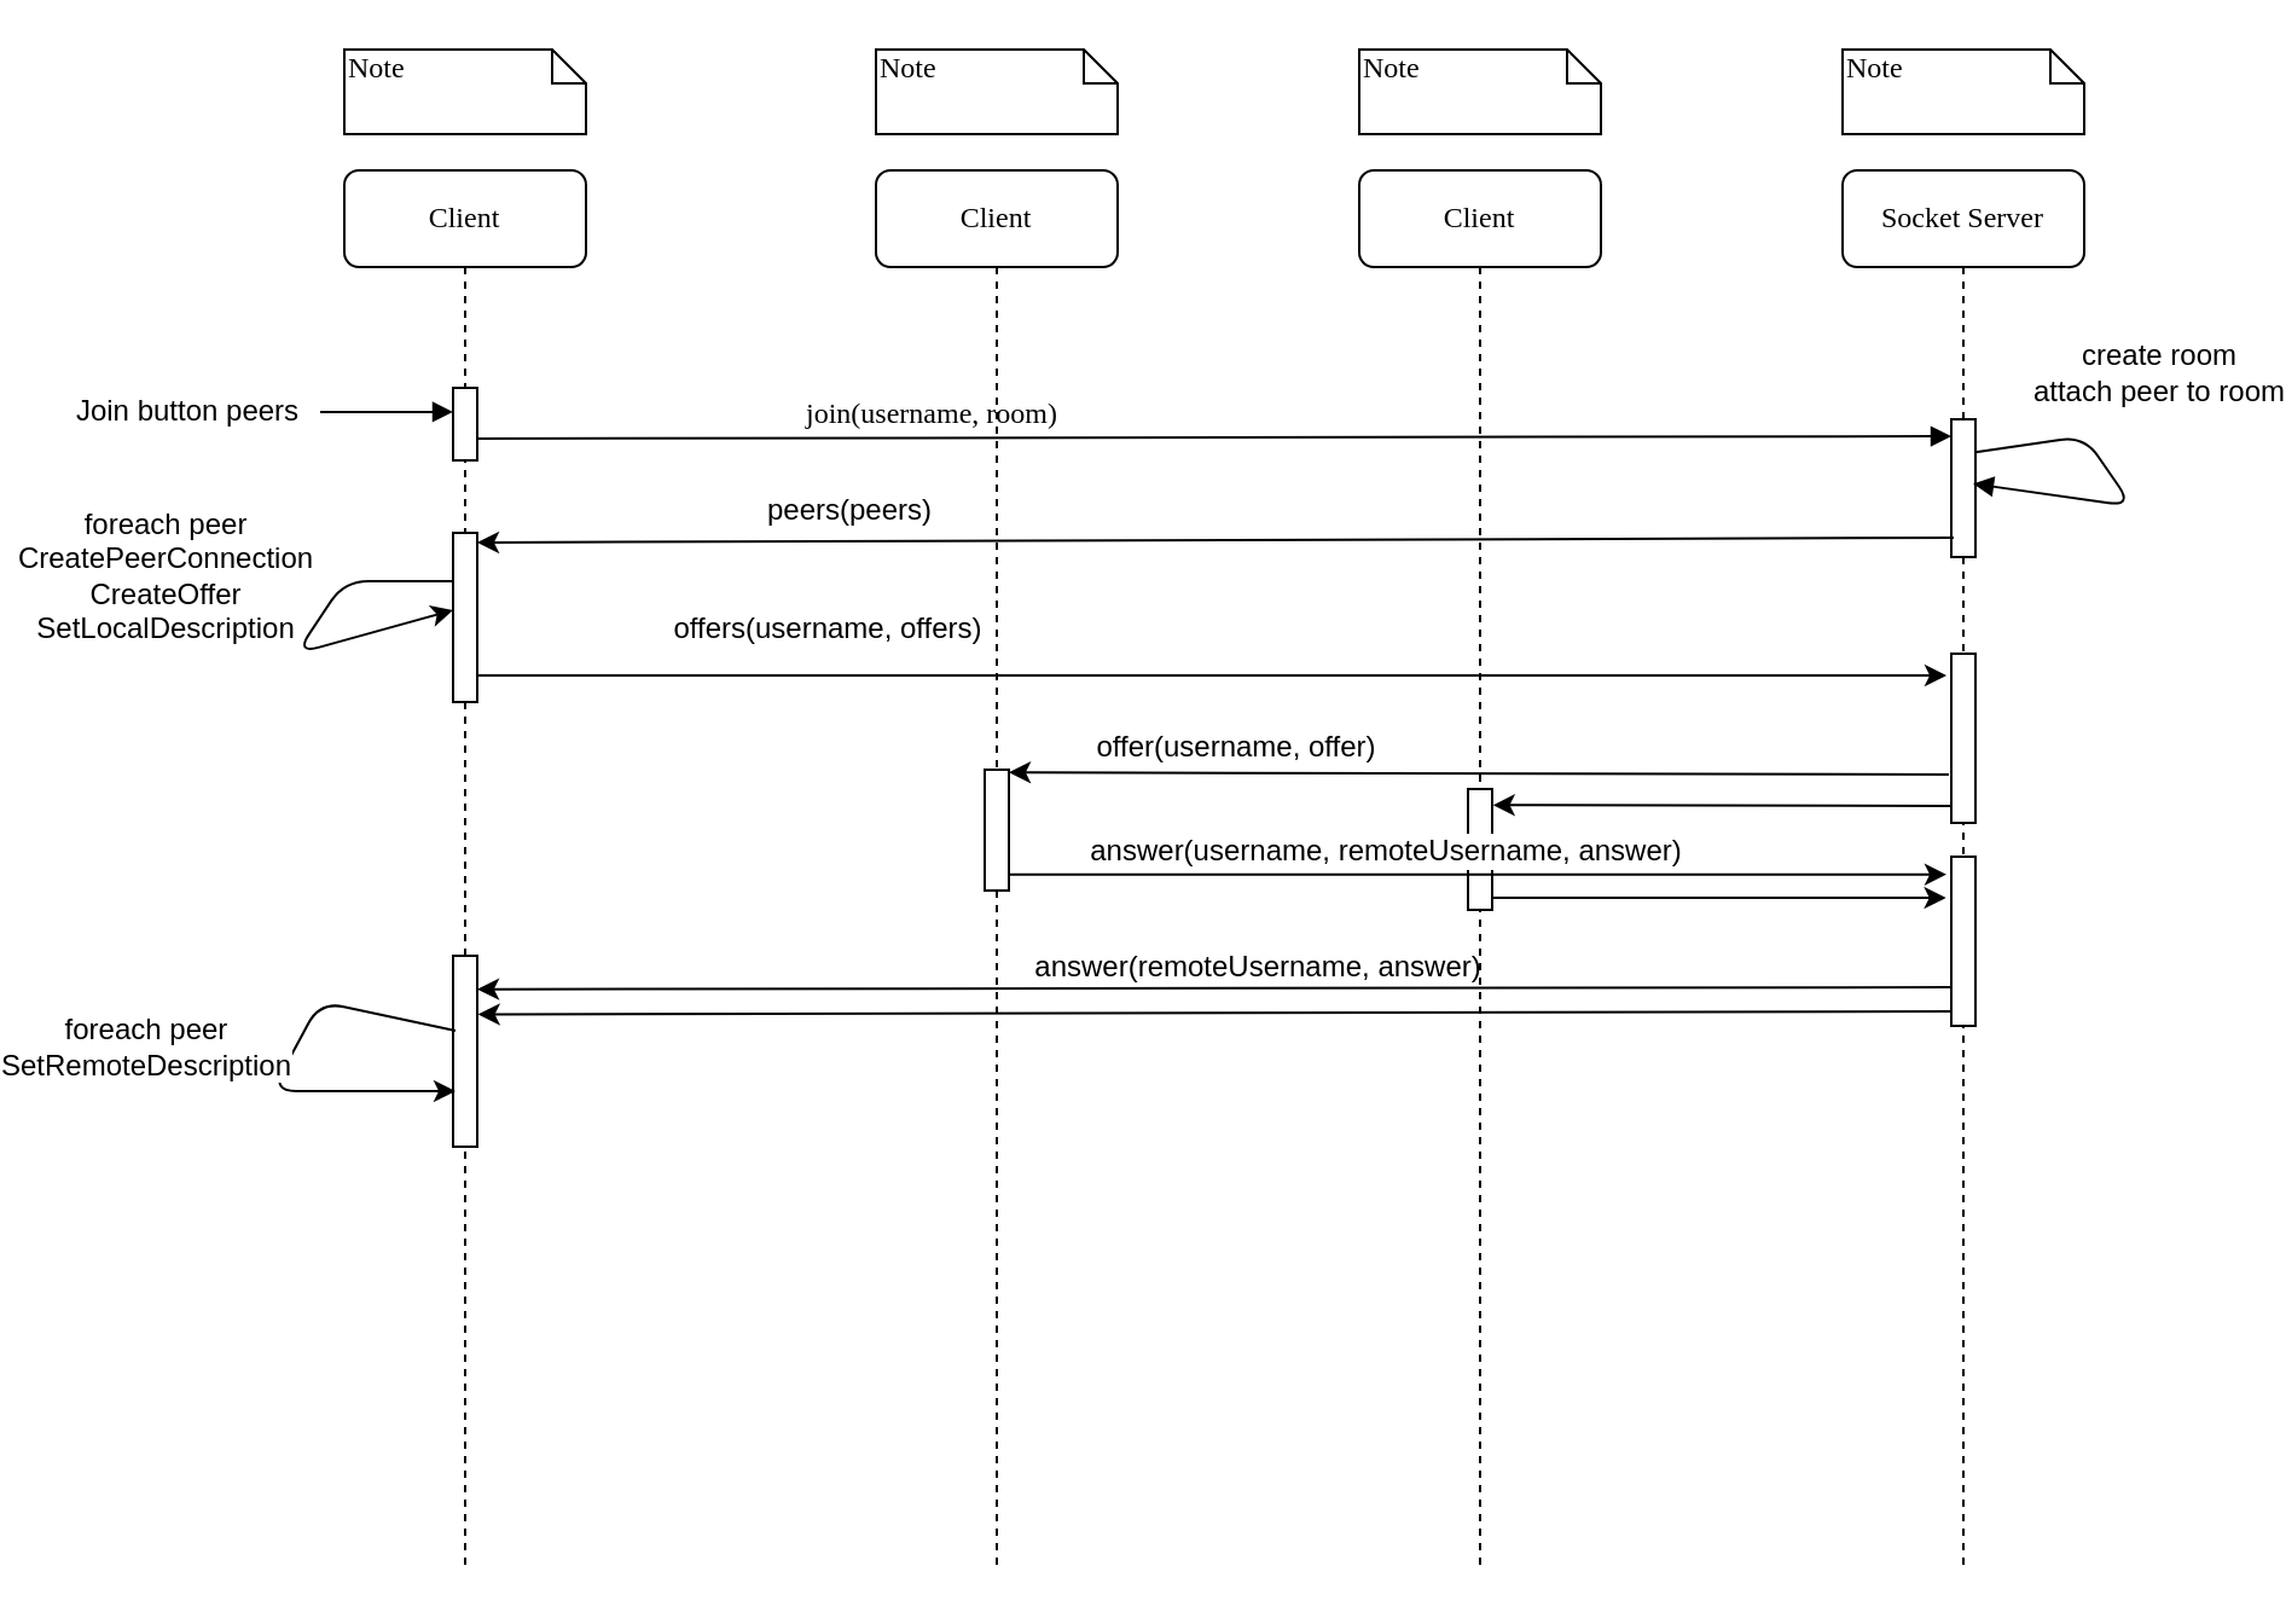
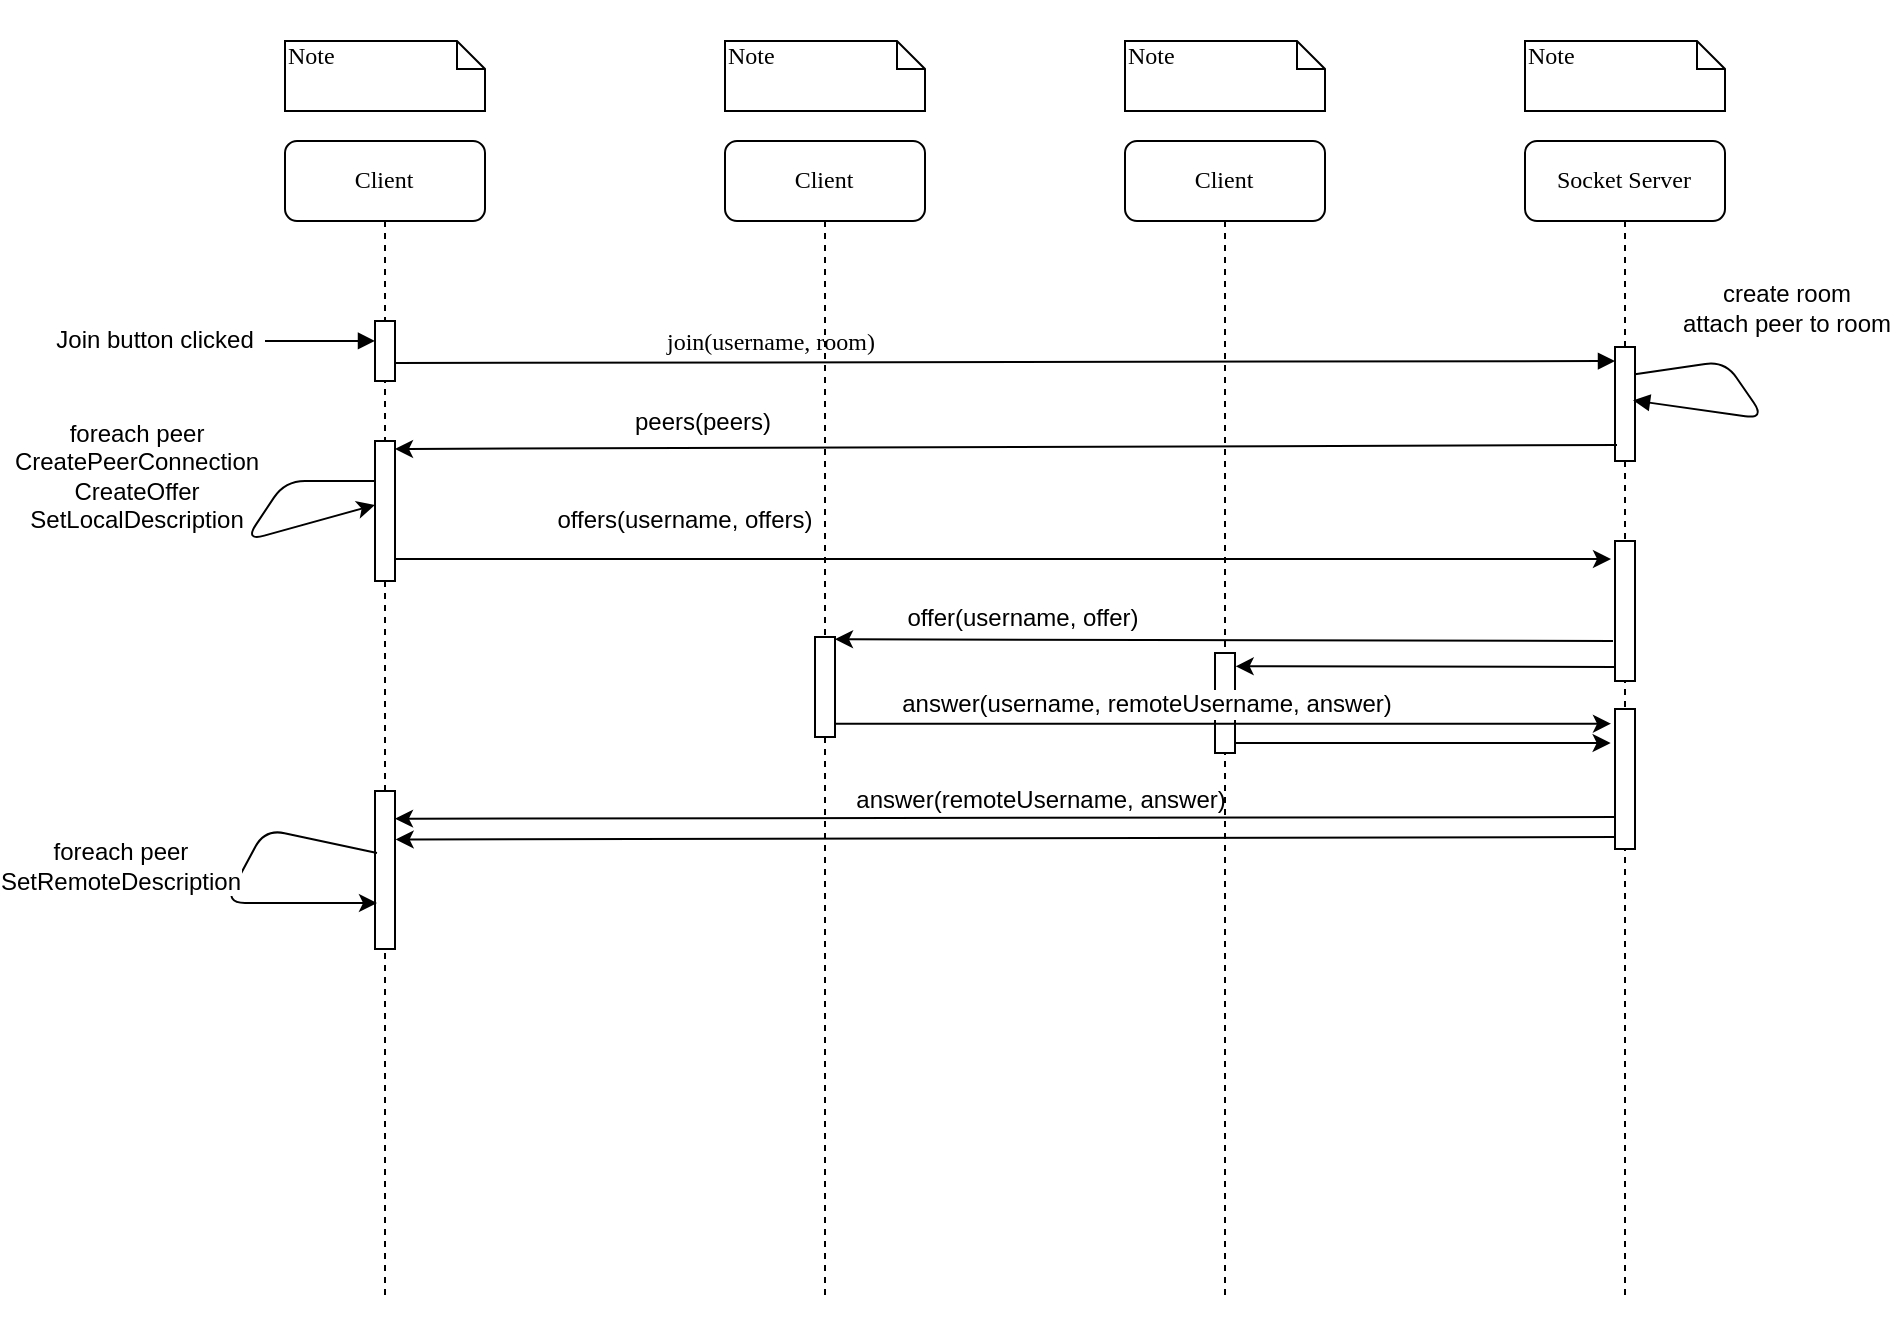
- <mxCell id="38" value="Join button peers" style="text;html=1;align=center;verticalAlign=middle;resizable=0;points=[];autosize=1;fontSize=12;" vertex="1" parent="1"><mxGeometry x="20" y="160" width="110" height="20" as="geometry" /></mxCell>
+ <mxCell id="38" value="Join button clicked" style="text;html=1;align=center;verticalAlign=middle;resizable=0;points=[];autosize=1;fontSize=12;" vertex="1" parent="1"><mxGeometry x="20" y="160" width="110" height="20" as="geometry" /></mxCell>
